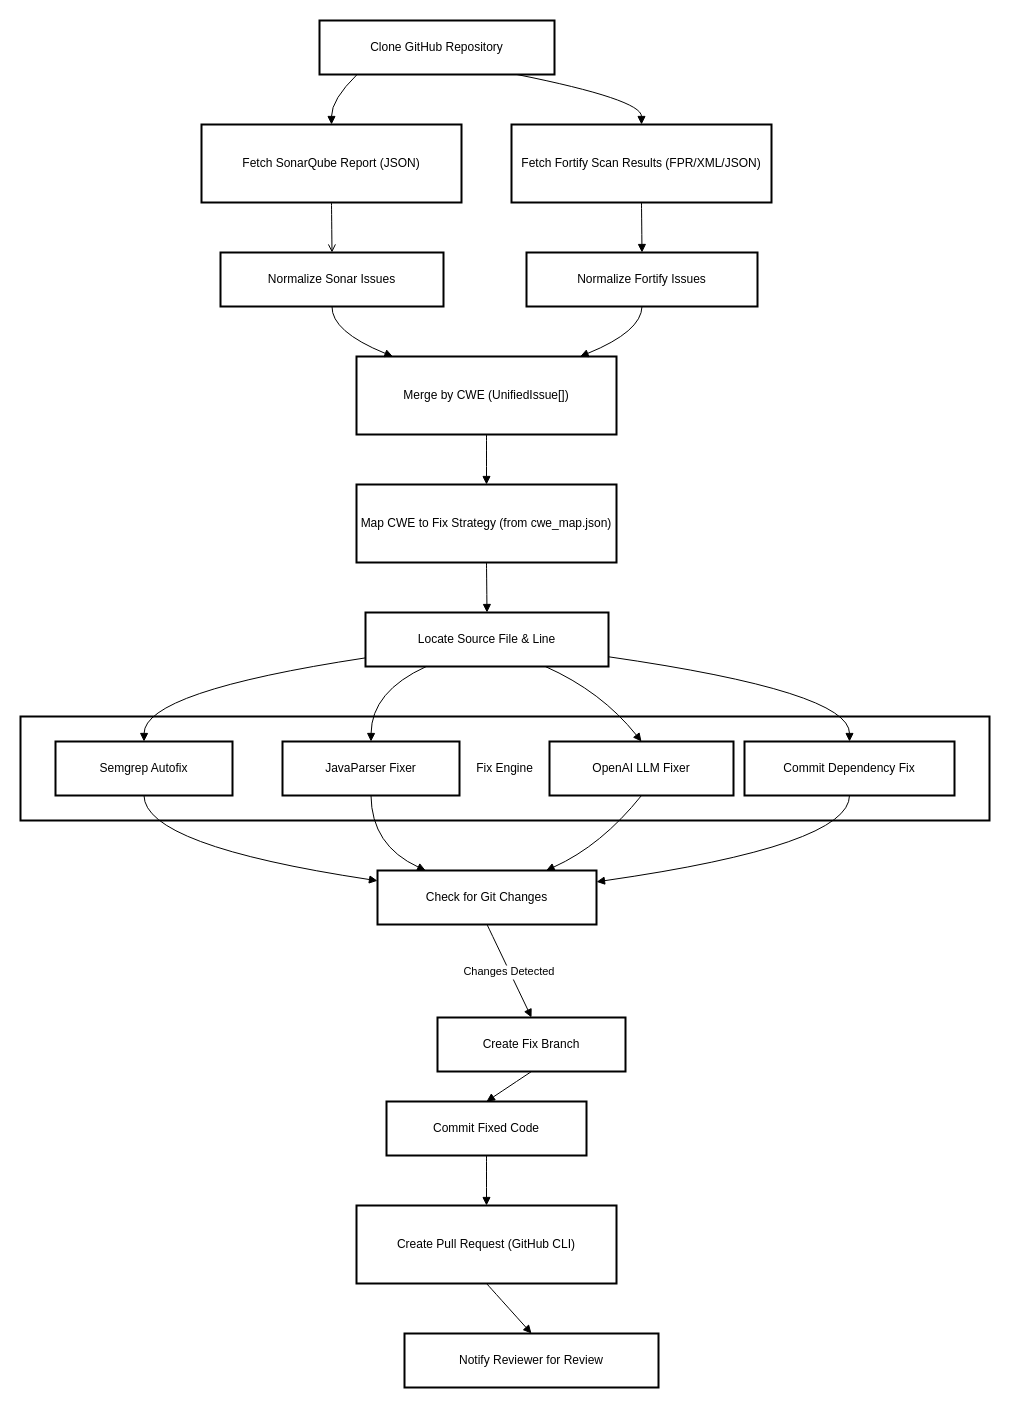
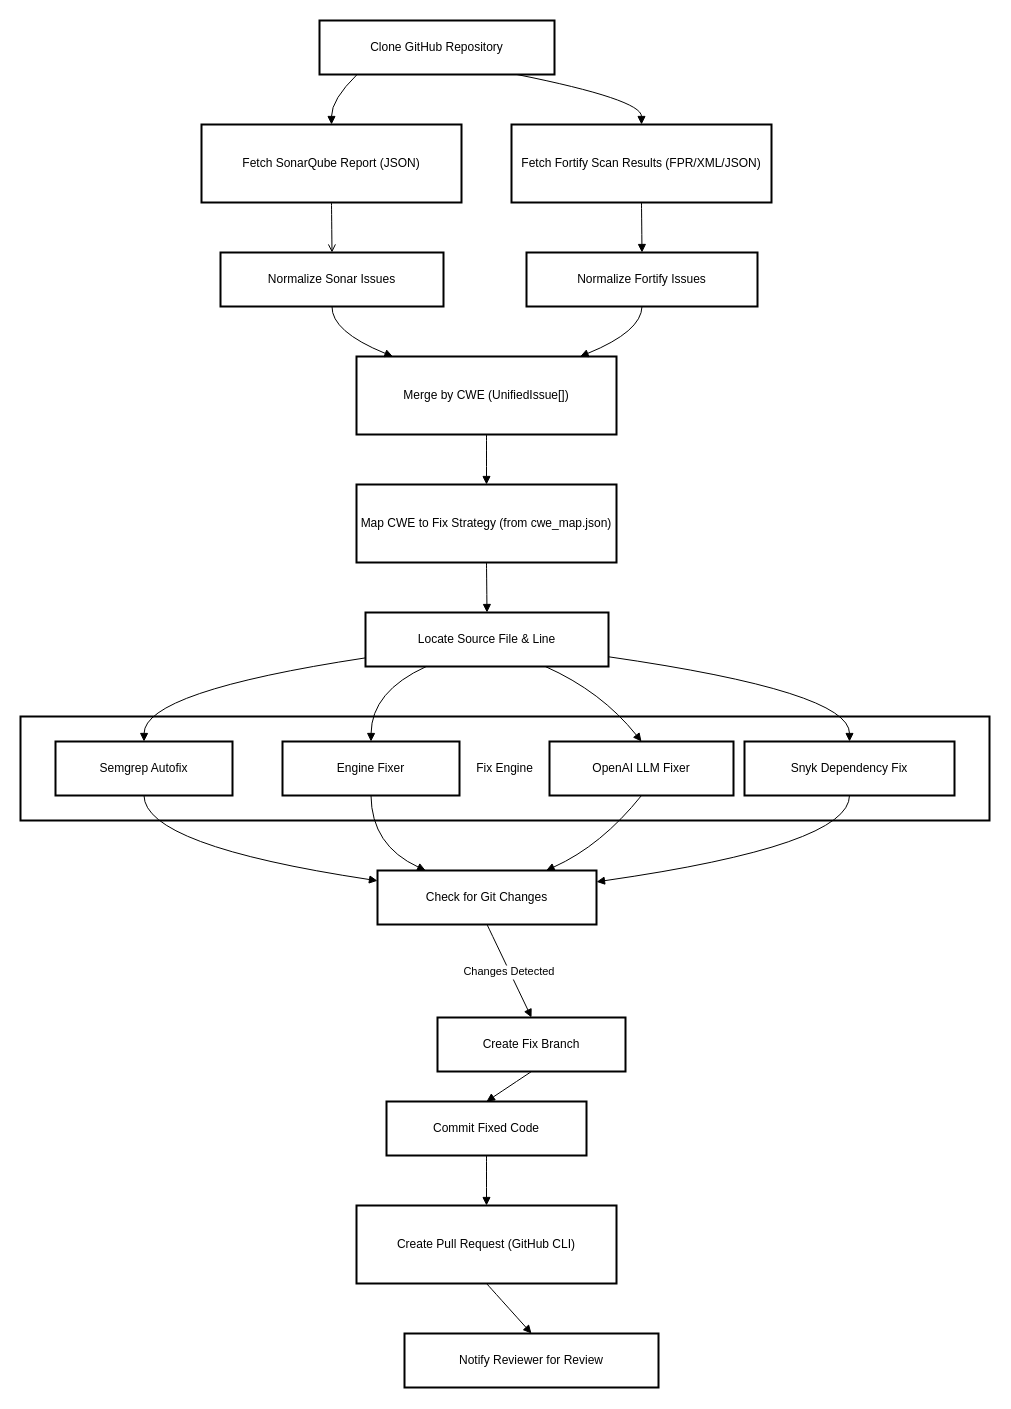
- <mxCell id="12" value="JavaParser Fixer" style="whiteSpace=wrap;strokeWidth=2;" vertex="1" parent="1"><mxGeometry x="282" y="741" width="177" height="54" as="geometry" /></mxCell>
+ <mxCell id="12" value="Engine Fixer" style="whiteSpace=wrap;strokeWidth=2;" vertex="1" parent="1"><mxGeometry x="282" y="741" width="177" height="54" as="geometry" /></mxCell>
- <mxCell id="14" value="Commit Dependency Fix" style="whiteSpace=wrap;strokeWidth=2;" vertex="1" parent="1"><mxGeometry x="744" y="741" width="210" height="54" as="geometry" /></mxCell>
+ <mxCell id="14" value="Snyk Dependency Fix" style="whiteSpace=wrap;strokeWidth=2;" vertex="1" parent="1"><mxGeometry x="744" y="741" width="210" height="54" as="geometry" /></mxCell>
